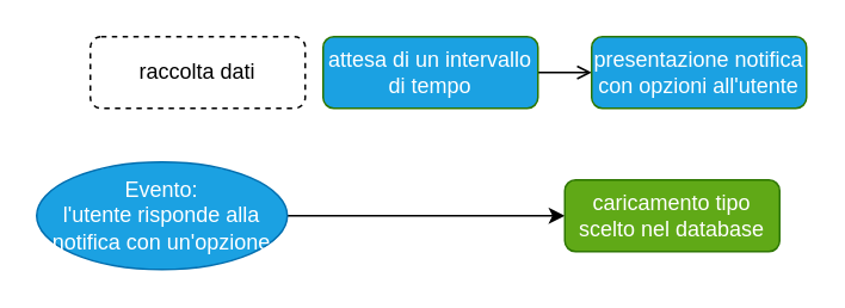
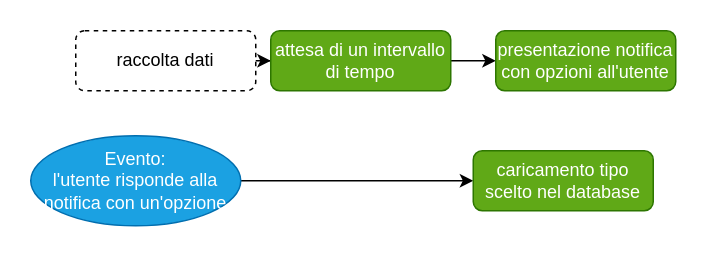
+ <mxCell id="2" style="edgeStyle=orthogonalEdgeStyle;rounded=0;orthogonalLoop=1;jettySize=auto;html=1;entryX=0;entryY=0.5;entryDx=0;entryDy=0;" edge="1" parent="1" source="3" target="5"><mxGeometry relative="1" as="geometry" /></mxCell>
- <mxCell id="5" value="attesa di un intervallo di tempo" style="rounded=1;whiteSpace=wrap;html=1;fontSize=12;glass=0;strokeWidth=1;shadow=0;fillColor=#1ba1e2;strokeColor=#2D7600;fontColor=#ffffff;" vertex="1" parent="1"><mxGeometry x="180" y="20" width="120" height="40" as="geometry" /></mxCell>
+ <mxCell id="5" value="attesa di un intervallo di tempo" style="rounded=1;whiteSpace=wrap;html=1;fontSize=12;glass=0;strokeWidth=1;shadow=0;fillColor=#60a917;strokeColor=#2D7600;fontColor=#ffffff;" vertex="1" parent="1"><mxGeometry x="180" y="20" width="120" height="40" as="geometry" /></mxCell>
- <mxCell id="4" value="" style="edgeStyle=orthogonalEdgeStyle;rounded=0;orthogonalLoop=1;jettySize=auto;html=1;endArrow=open;" edge="1" parent="1" source="5" target="6"><mxGeometry relative="1" as="geometry" /></mxCell>
+ <mxCell id="4" value="" style="edgeStyle=orthogonalEdgeStyle;rounded=0;orthogonalLoop=1;jettySize=auto;html=1;" edge="1" parent="1" source="5" target="6"><mxGeometry relative="1" as="geometry" /></mxCell>
- <mxCell id="6" value="presentazione notifica con opzioni all'utente" style="rounded=1;whiteSpace=wrap;html=1;fontSize=12;glass=0;strokeWidth=1;shadow=0;fillColor=#1ba1e2;strokeColor=#2D7600;fontColor=#ffffff;" vertex="1" parent="1"><mxGeometry x="330" y="20" width="120" height="40" as="geometry" /></mxCell>
+ <mxCell id="6" value="presentazione notifica con opzioni all'utente" style="rounded=1;whiteSpace=wrap;html=1;fontSize=12;glass=0;strokeWidth=1;shadow=0;fillColor=#60a917;strokeColor=#2D7600;fontColor=#ffffff;" vertex="1" parent="1"><mxGeometry x="330" y="20" width="120" height="40" as="geometry" /></mxCell>
